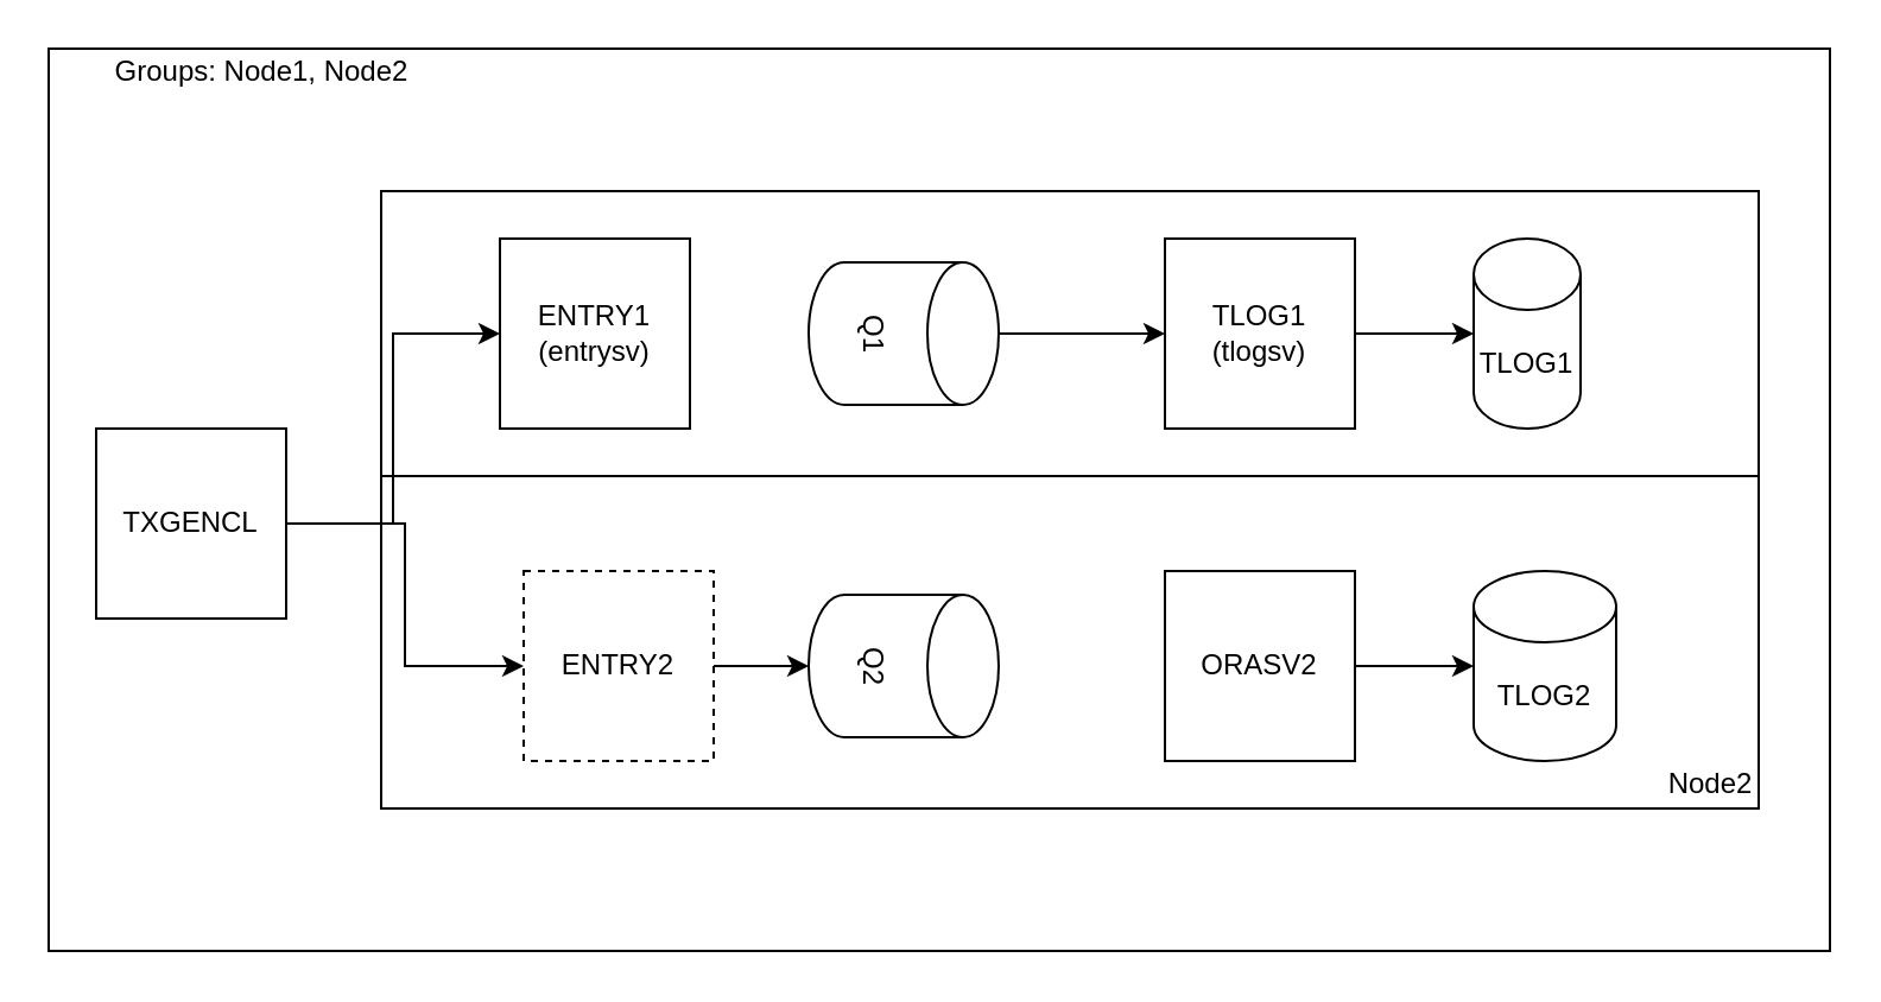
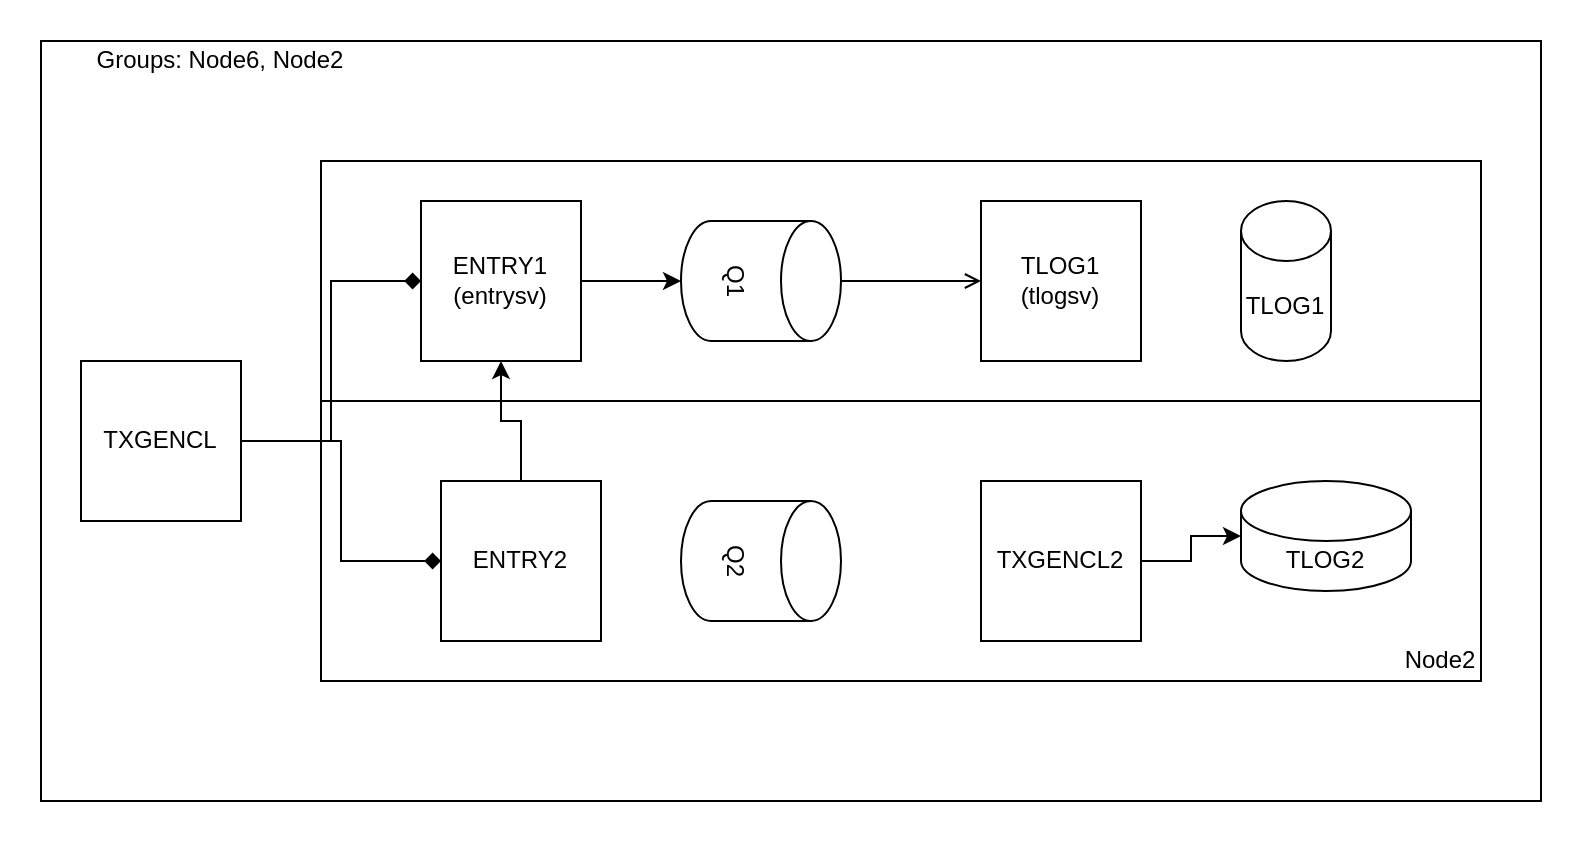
- <mxCell id="21" value="Groups: Node1, Node2" style="text;html=1;strokeColor=none;fillColor=none;align=center;verticalAlign=middle;whiteSpace=wrap;rounded=0;" parent="1" vertex="1"><mxGeometry x="20" y="20" width="180" height="20" as="geometry" /></mxCell>
+ <mxCell id="21" value="Groups: Node6, Node2" style="text;html=1;strokeColor=none;fillColor=none;align=center;verticalAlign=middle;whiteSpace=wrap;rounded=0;" parent="1" vertex="1"><mxGeometry x="20" y="20" width="180" height="20" as="geometry" /></mxCell>
- <mxCell id="5" style="edgeStyle=orthogonalEdgeStyle;rounded=0;orthogonalLoop=1;jettySize=auto;html=1;entryX=0;entryY=0.5;entryDx=0;entryDy=0;" parent="1" source="7" target="9" edge="1"><mxGeometry relative="1" as="geometry" /></mxCell>
+ <mxCell id="5" style="edgeStyle=orthogonalEdgeStyle;rounded=0;orthogonalLoop=1;jettySize=auto;html=1;entryX=0;entryY=0.5;entryDx=0;entryDy=0;endArrow=diamond;" parent="1" source="7" target="9" edge="1"><mxGeometry relative="1" as="geometry" /></mxCell>
+ <mxCell id="8" style="edgeStyle=orthogonalEdgeStyle;rounded=0;orthogonalLoop=1;jettySize=auto;html=1;exitX=1;exitY=0.5;exitDx=0;exitDy=0;entryX=0.5;entryY=1;entryDx=0;entryDy=0;entryPerimeter=0;" parent="1" source="9" target="14" edge="1"><mxGeometry relative="1" as="geometry" /></mxCell>
- <mxCell id="13" style="edgeStyle=orthogonalEdgeStyle;rounded=0;orthogonalLoop=1;jettySize=auto;html=1;entryX=0;entryY=0.5;entryDx=0;entryDy=0;" parent="1" source="14" target="16" edge="1"><mxGeometry relative="1" as="geometry" /></mxCell>
+ <mxCell id="13" style="edgeStyle=orthogonalEdgeStyle;rounded=0;orthogonalLoop=1;jettySize=auto;html=1;entryX=0;entryY=0.5;entryDx=0;entryDy=0;endArrow=open;" parent="1" source="14" target="16" edge="1"><mxGeometry relative="1" as="geometry" /></mxCell>
- <mxCell id="15" style="edgeStyle=orthogonalEdgeStyle;rounded=0;orthogonalLoop=1;jettySize=auto;html=1;exitX=1;exitY=0.5;exitDx=0;exitDy=0;" parent="1" source="16" target="19" edge="1"><mxGeometry relative="1" as="geometry" /></mxCell>
- <mxCell id="6" style="edgeStyle=orthogonalEdgeStyle;rounded=0;orthogonalLoop=1;jettySize=auto;html=1;entryX=0;entryY=0.5;entryDx=0;entryDy=0;" parent="1" source="7" target="11" edge="1"><mxGeometry relative="1" as="geometry" /></mxCell>
+ <mxCell id="6" style="edgeStyle=orthogonalEdgeStyle;rounded=0;orthogonalLoop=1;jettySize=auto;html=1;entryX=0;entryY=0.5;entryDx=0;entryDy=0;endArrow=diamond;" parent="1" source="7" target="11" edge="1"><mxGeometry relative="1" as="geometry" /></mxCell>
- <mxCell id="11" value="ENTRY2" style="whiteSpace=wrap;html=1;aspect=fixed;dashed=1;" parent="1" vertex="1"><mxGeometry x="220" y="240" width="80" height="80" as="geometry" /></mxCell>
+ <mxCell id="11" value="ENTRY2" style="whiteSpace=wrap;html=1;aspect=fixed;" parent="1" vertex="1"><mxGeometry x="220" y="240" width="80" height="80" as="geometry" /></mxCell>
- <mxCell id="10" style="edgeStyle=orthogonalEdgeStyle;rounded=0;orthogonalLoop=1;jettySize=auto;html=1;" parent="1" source="11" target="12" edge="1"><mxGeometry relative="1" as="geometry" /></mxCell>
+ <mxCell id="10" style="edgeStyle=orthogonalEdgeStyle;rounded=0;orthogonalLoop=1;jettySize=auto;html=1;" parent="1" source="11" target="9" edge="1"><mxGeometry relative="1" as="geometry" /></mxCell>
- <mxCell id="18" value="ORASV2" style="whiteSpace=wrap;html=1;aspect=fixed;" parent="1" vertex="1"><mxGeometry x="490" y="240" width="80" height="80" as="geometry" /></mxCell>
+ <mxCell id="18" value="TXGENCL2" style="whiteSpace=wrap;html=1;aspect=fixed;" parent="1" vertex="1"><mxGeometry x="490" y="240" width="80" height="80" as="geometry" /></mxCell>
- <mxCell id="20" value="TLOG2" style="shape=cylinder3;whiteSpace=wrap;html=1;boundedLbl=1;backgroundOutline=1;size=15;" parent="1" vertex="1"><mxGeometry x="620" y="240" width="60" height="80" as="geometry" /></mxCell>
+ <mxCell id="20" value="TLOG2" style="shape=cylinder3;whiteSpace=wrap;html=1;boundedLbl=1;backgroundOutline=1;size=15;" parent="1" vertex="1"><mxGeometry x="620" y="240" width="85" height="55" as="geometry" /></mxCell>
